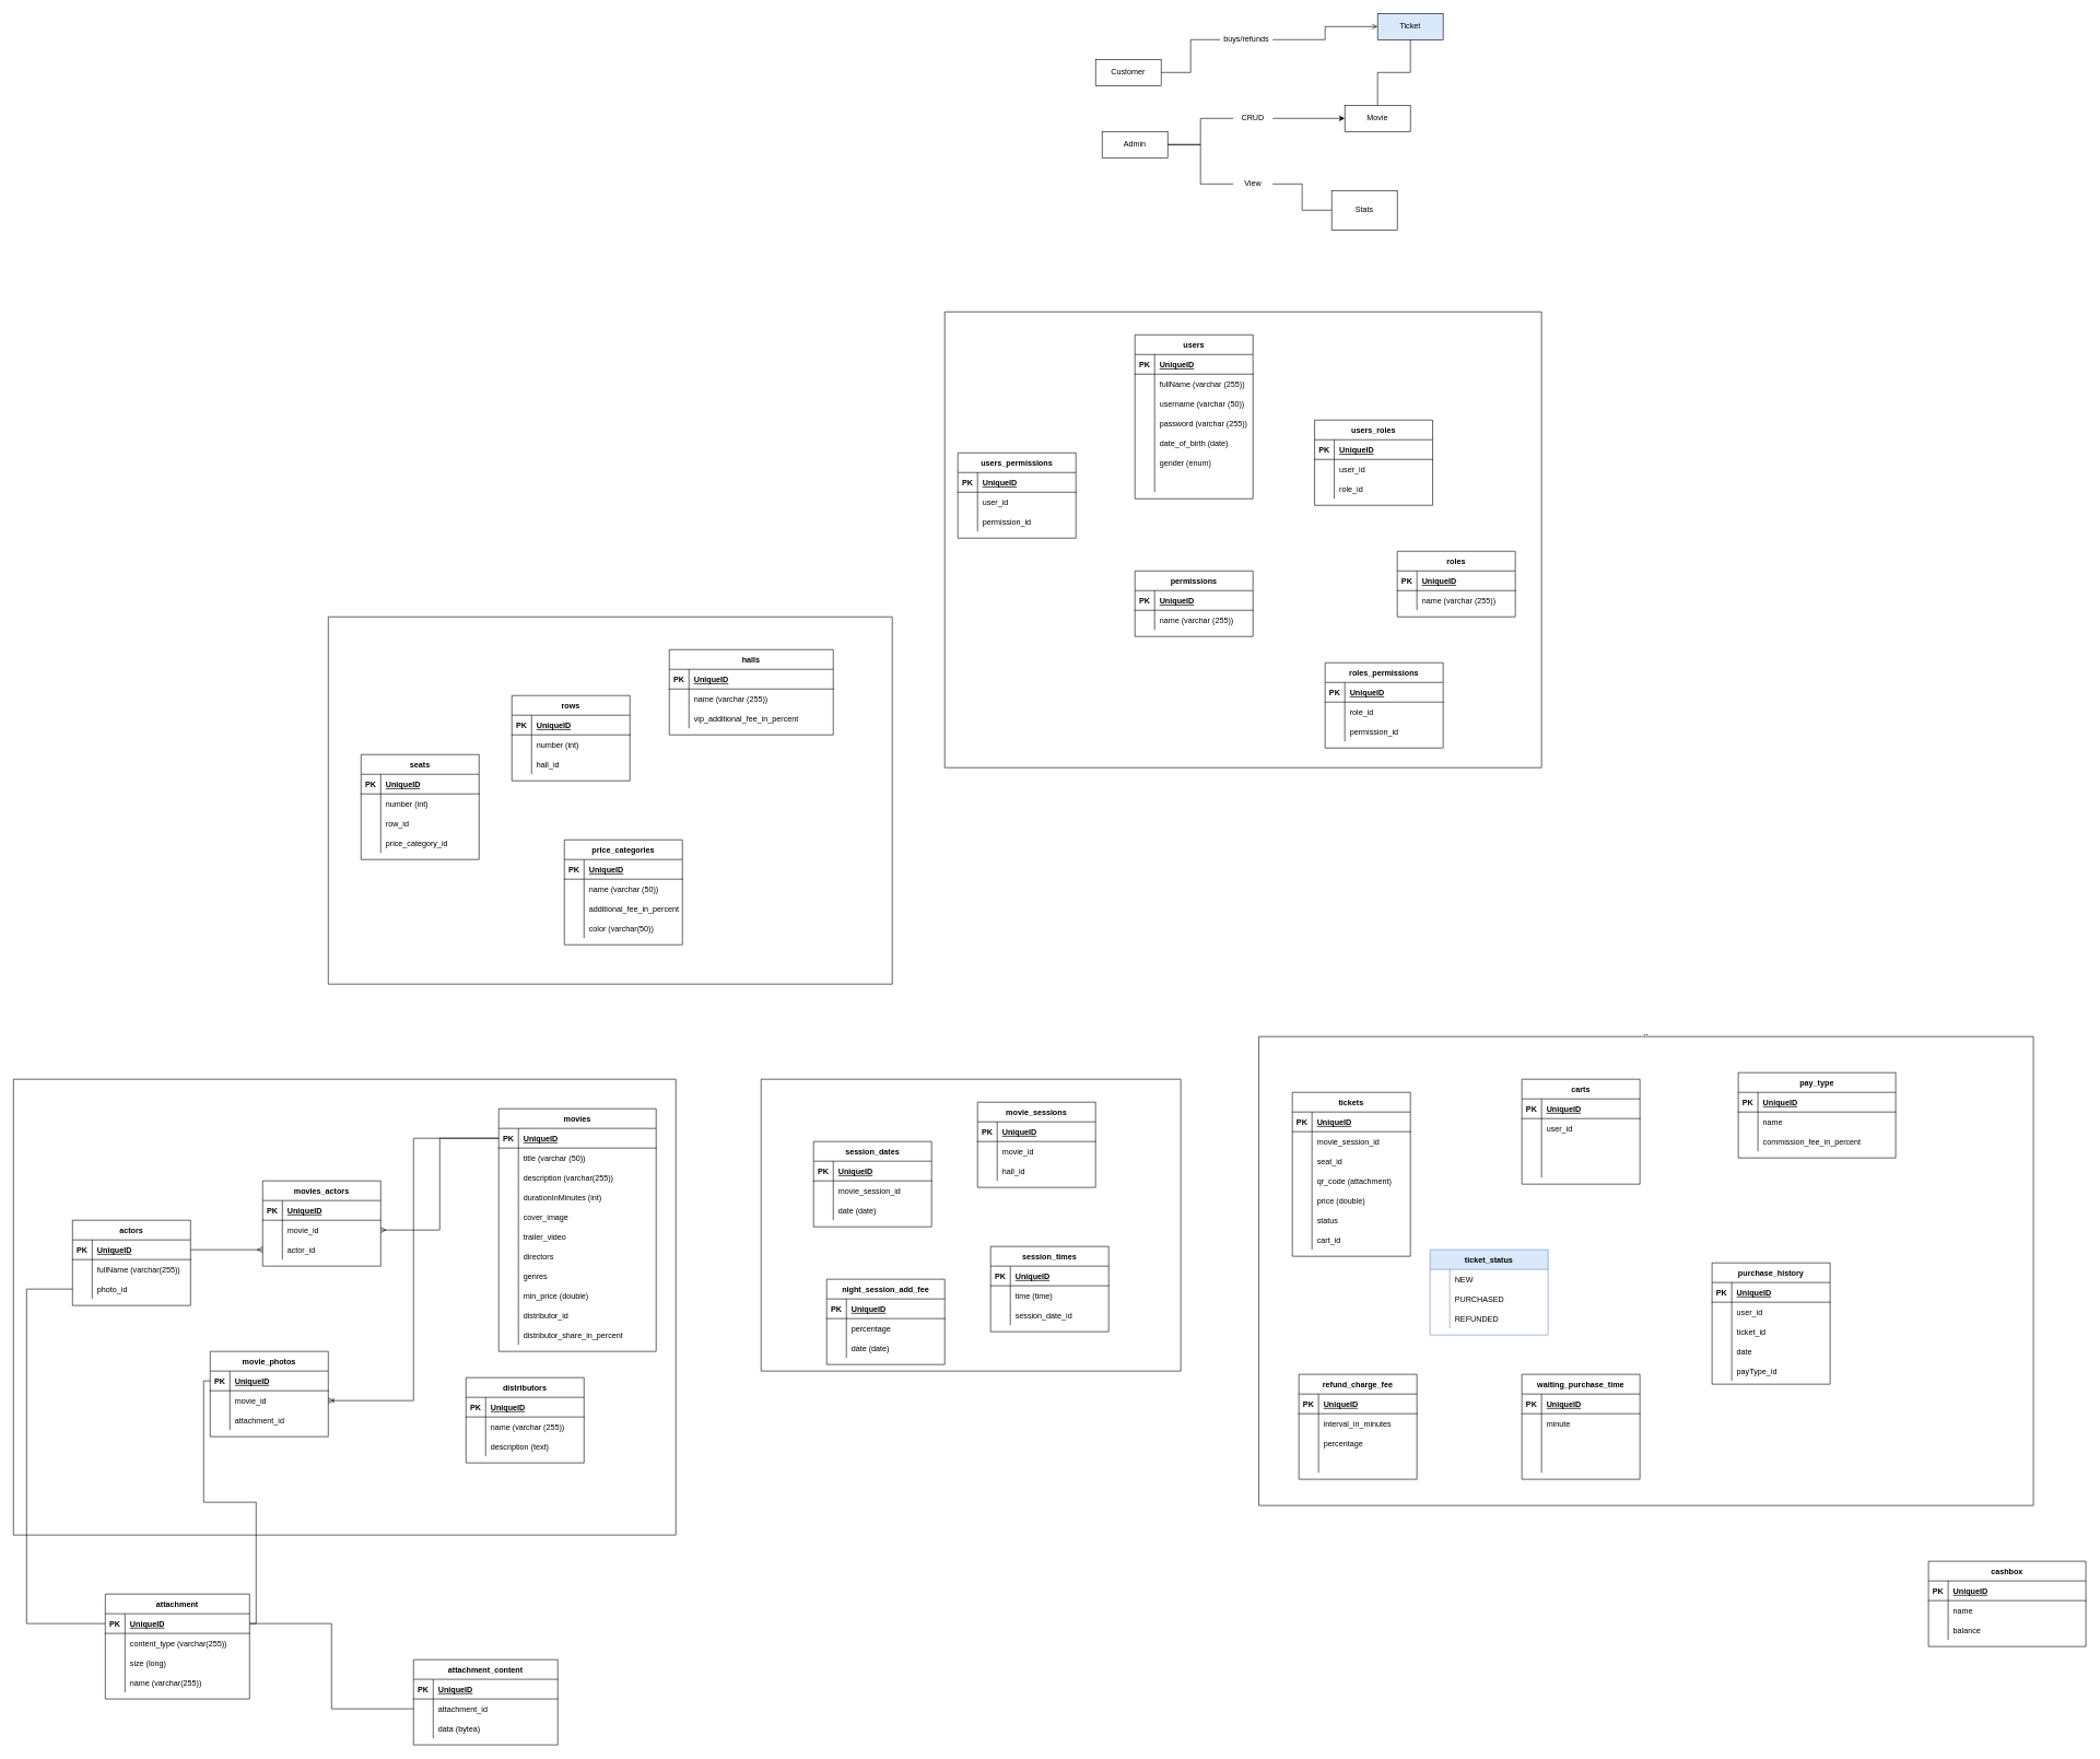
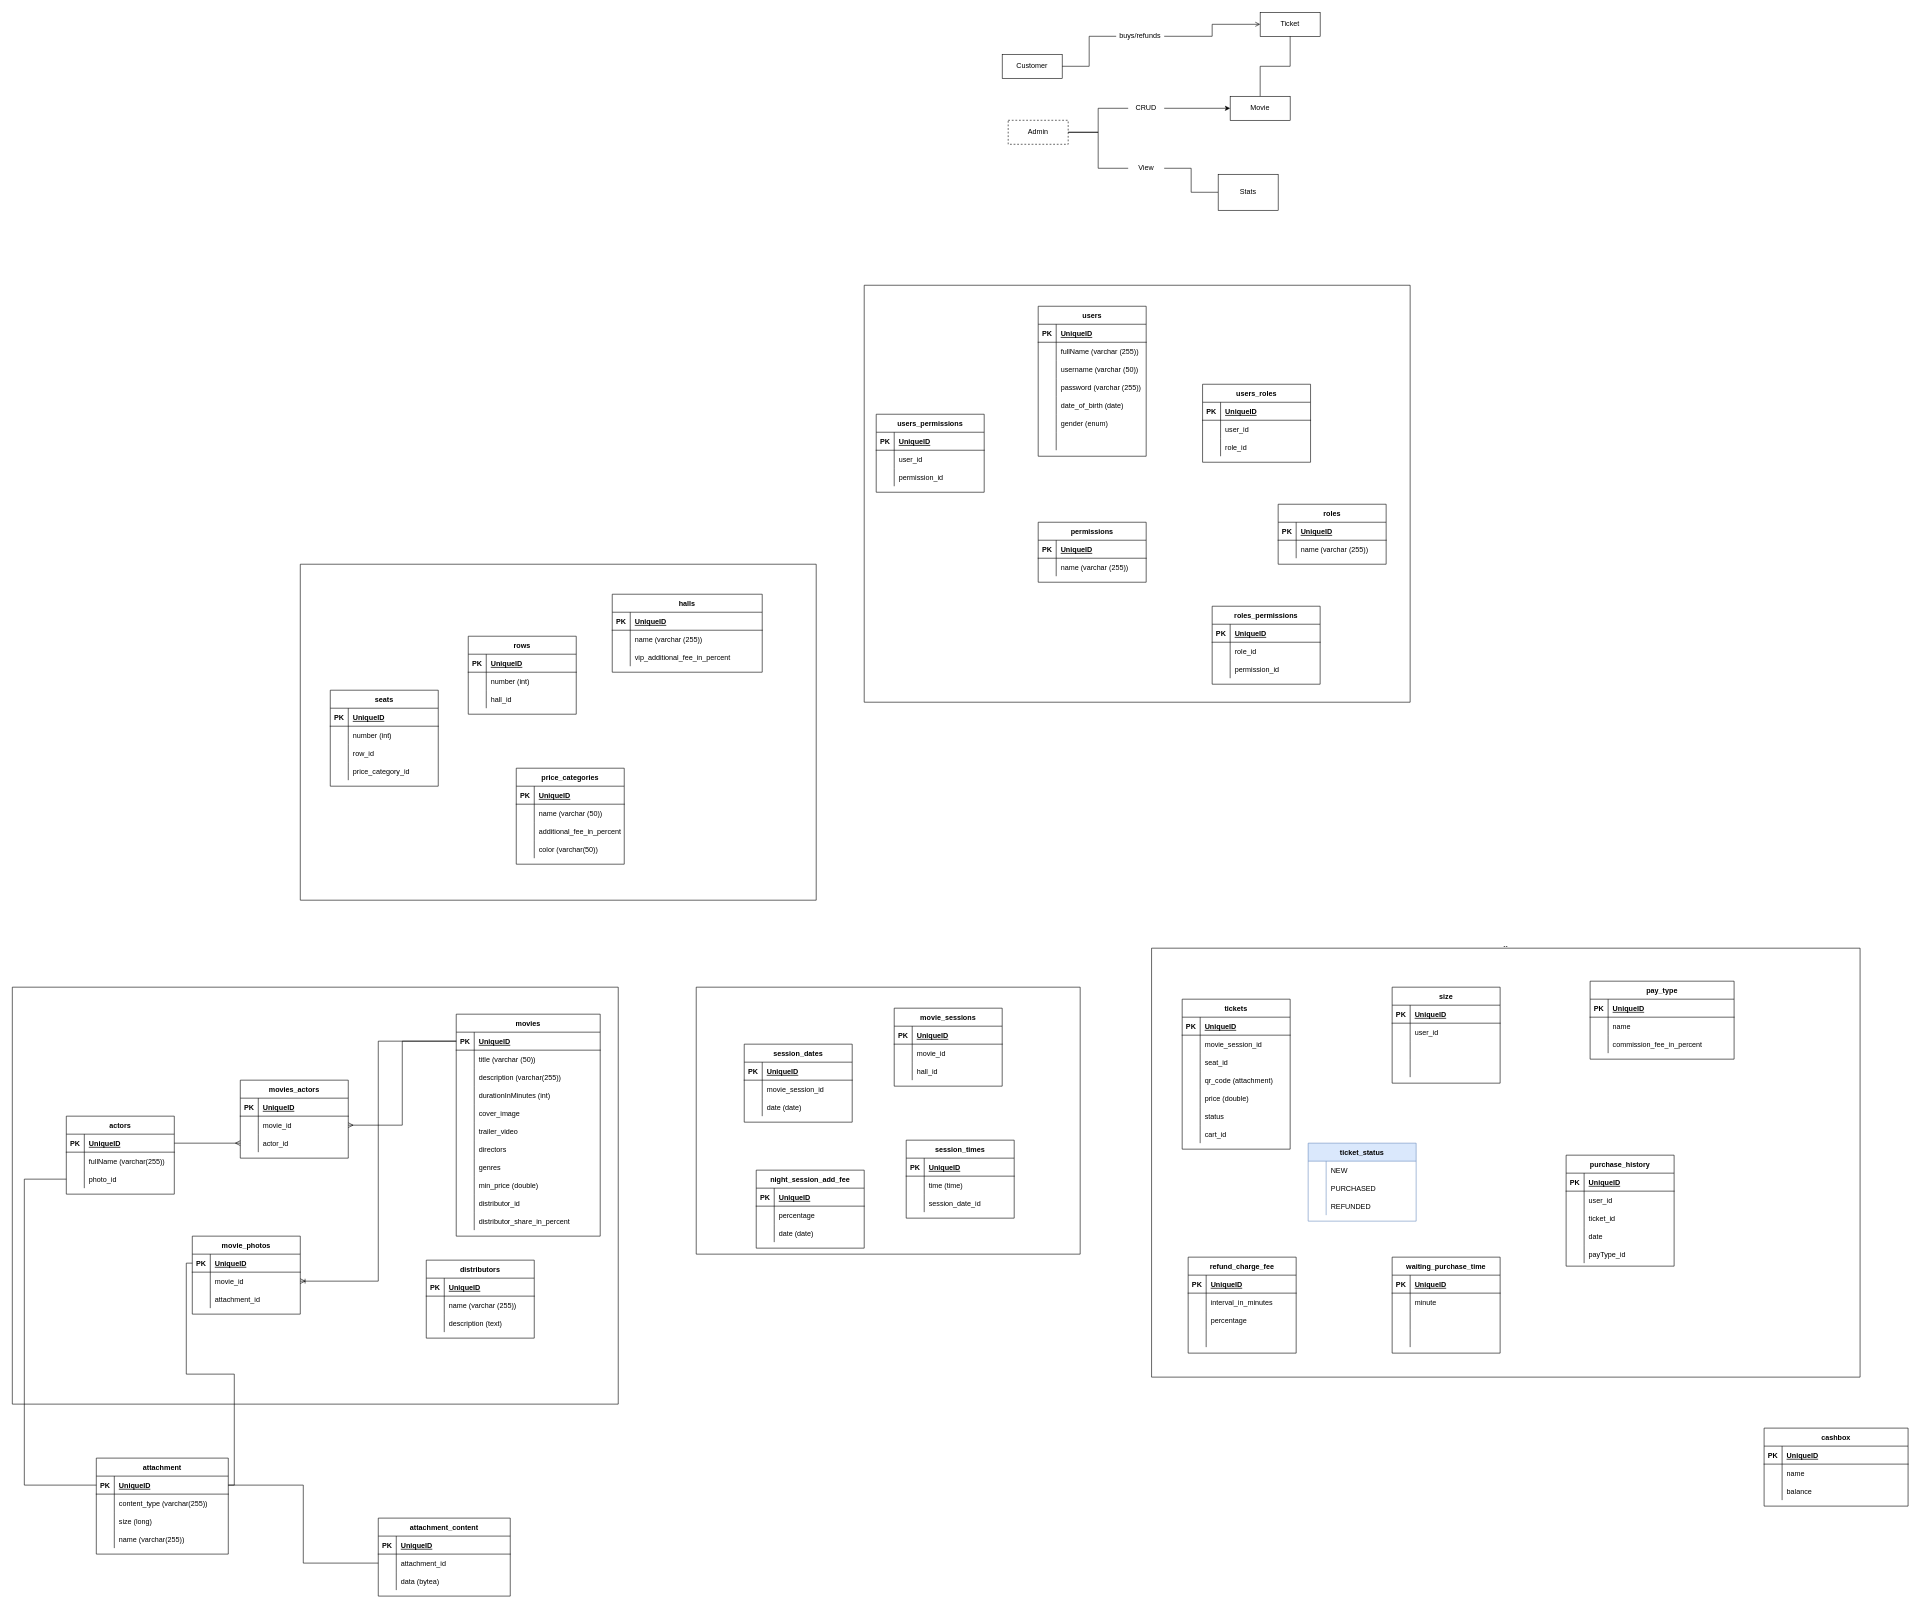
- <mxCell id="4" value="Ticket" style="whiteSpace=wrap;html=1;align=center;fillColor=#dae8fc;" parent="1" vertex="1"><mxGeometry x="2100" y="20" width="100" height="40" as="geometry" /></mxCell>
+ <mxCell id="4" value="Ticket" style="whiteSpace=wrap;html=1;align=center;" parent="1" vertex="1"><mxGeometry x="2100" y="20" width="100" height="40" as="geometry" /></mxCell>
- <mxCell id="9" value="Admin" style="whiteSpace=wrap;html=1;align=center;" parent="1" vertex="1"><mxGeometry x="1680" y="200" width="100" height="40" as="geometry" /></mxCell>
+ <mxCell id="9" value="Admin" style="whiteSpace=wrap;html=1;align=center;dashed=1;" parent="1" vertex="1"><mxGeometry x="1680" y="200" width="100" height="40" as="geometry" /></mxCell>
- <mxCell id="309" value="carts" style="shape=table;startSize=30;container=1;collapsible=1;childLayout=tableLayout;fixedRows=1;rowLines=0;fontStyle=1;align=center;resizeLast=1;" parent="286" vertex="1"><mxGeometry x="401" y="65" width="180" height="160" as="geometry" /></mxCell>
+ <mxCell id="309" value="size" style="shape=table;startSize=30;container=1;collapsible=1;childLayout=tableLayout;fixedRows=1;rowLines=0;fontStyle=1;align=center;resizeLast=1;" parent="286" vertex="1"><mxGeometry x="401" y="65" width="180" height="160" as="geometry" /></mxCell>
